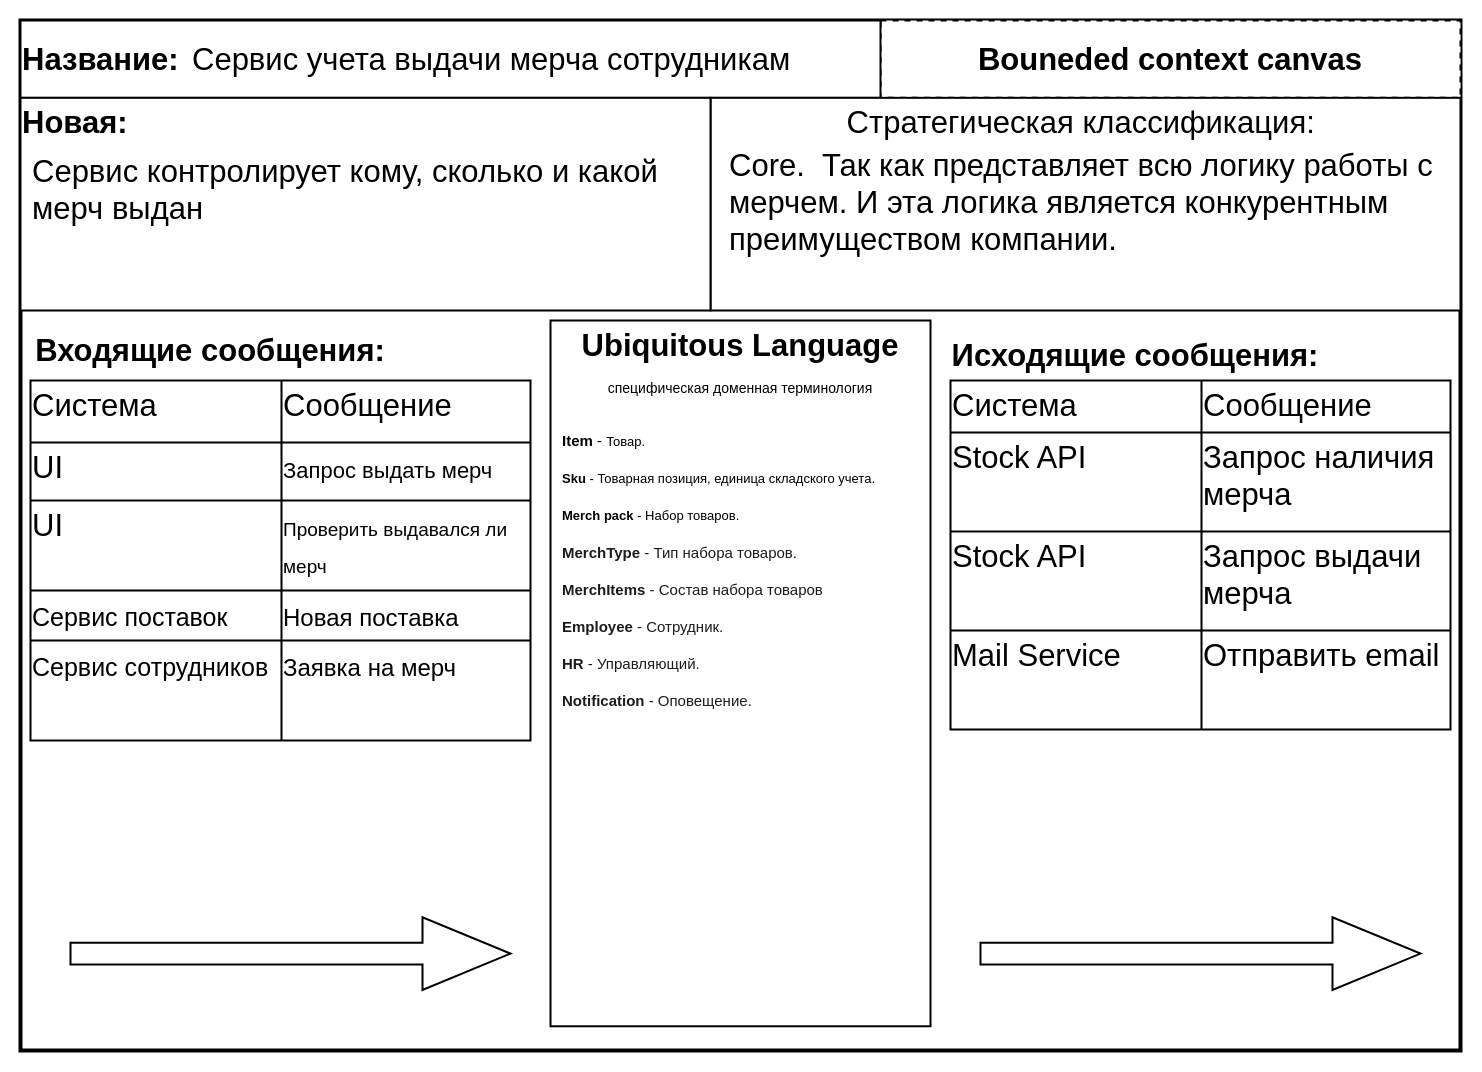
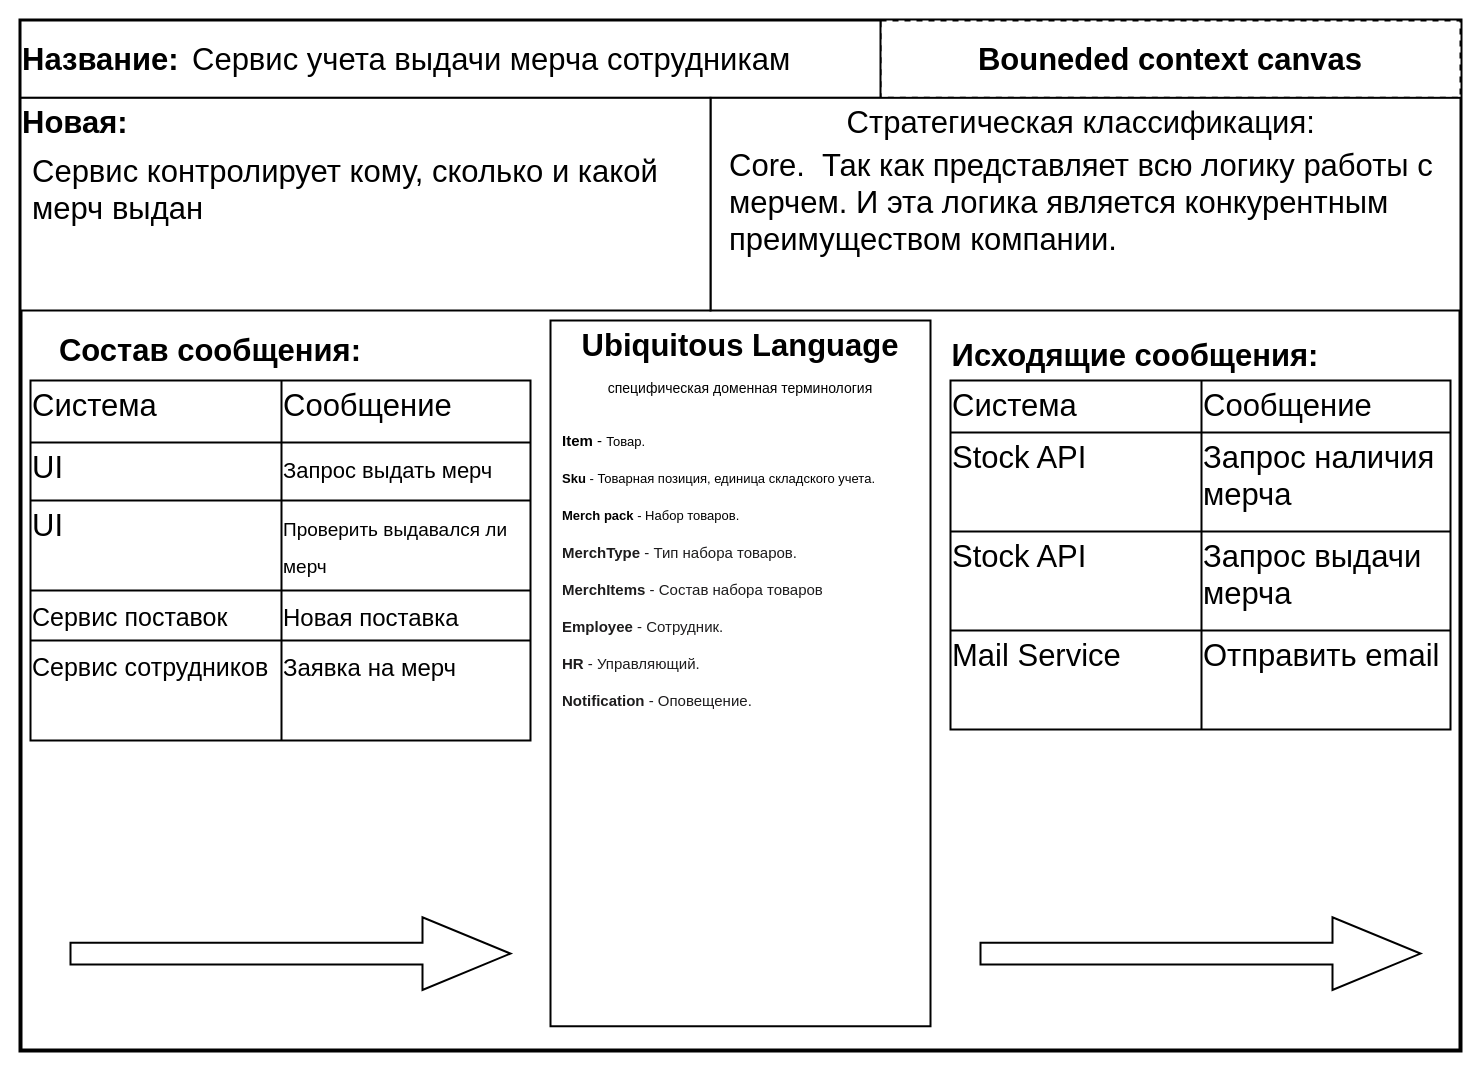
- <mxCell id="7" value="&lt;b&gt;Входящие сообщения:&lt;/b&gt;" style="text;html=1;strokeColor=none;fillColor=none;align=center;verticalAlign=middle;whiteSpace=wrap;rounded=0;shadow=0;glass=0;sketch=0;fontSize=31;" parent="3" vertex="1"><mxGeometry x="10" y="300" width="360" height="60" as="geometry" /></mxCell>
+ <mxCell id="7" value="&lt;b&gt;Состав сообщения:&lt;/b&gt;" style="text;html=1;strokeColor=none;fillColor=none;align=center;verticalAlign=middle;whiteSpace=wrap;rounded=0;shadow=0;glass=0;sketch=0;fontSize=31;" parent="3" vertex="1"><mxGeometry x="10" y="300" width="360" height="60" as="geometry" /></mxCell>
